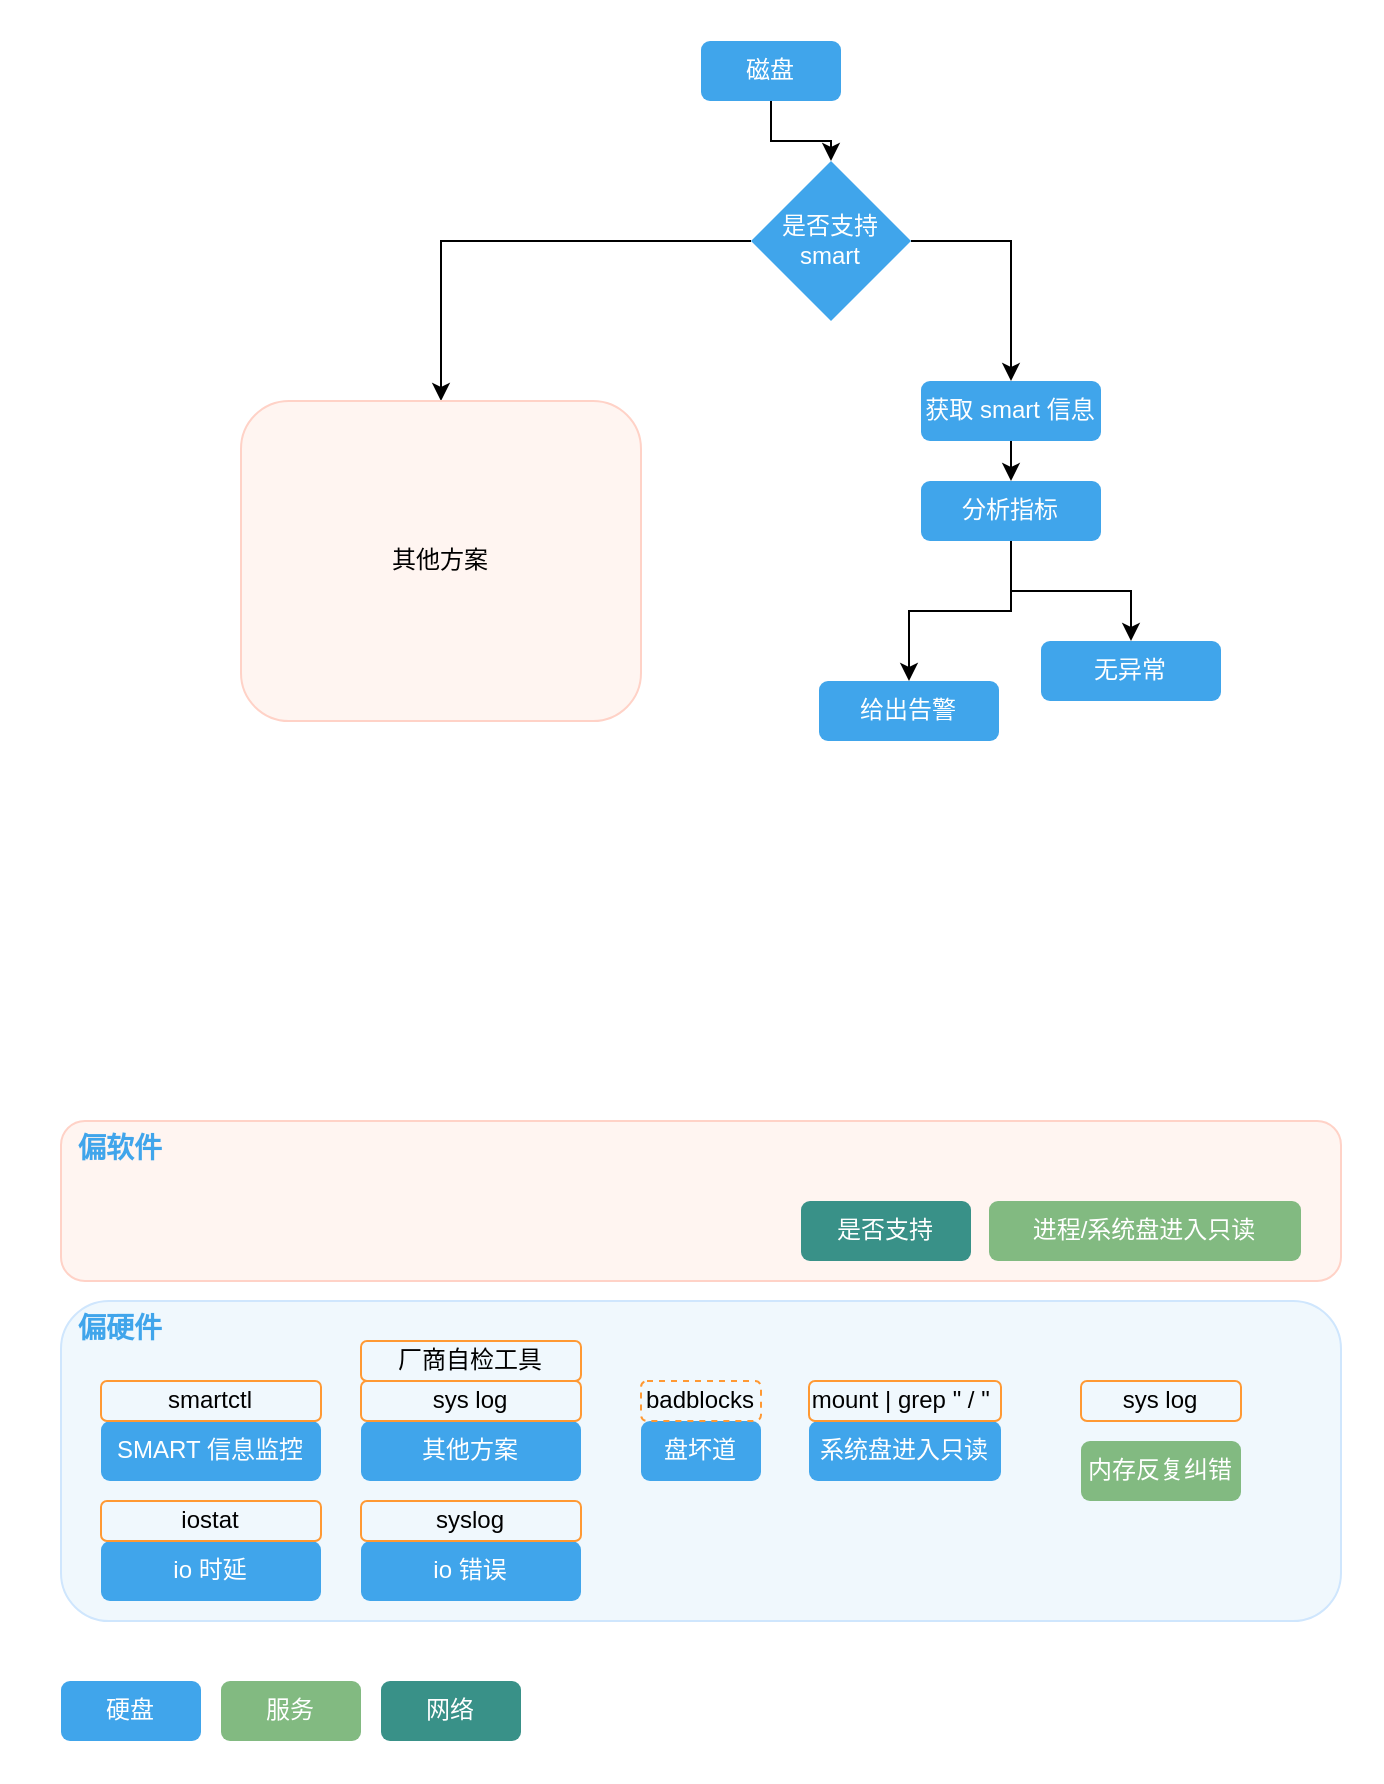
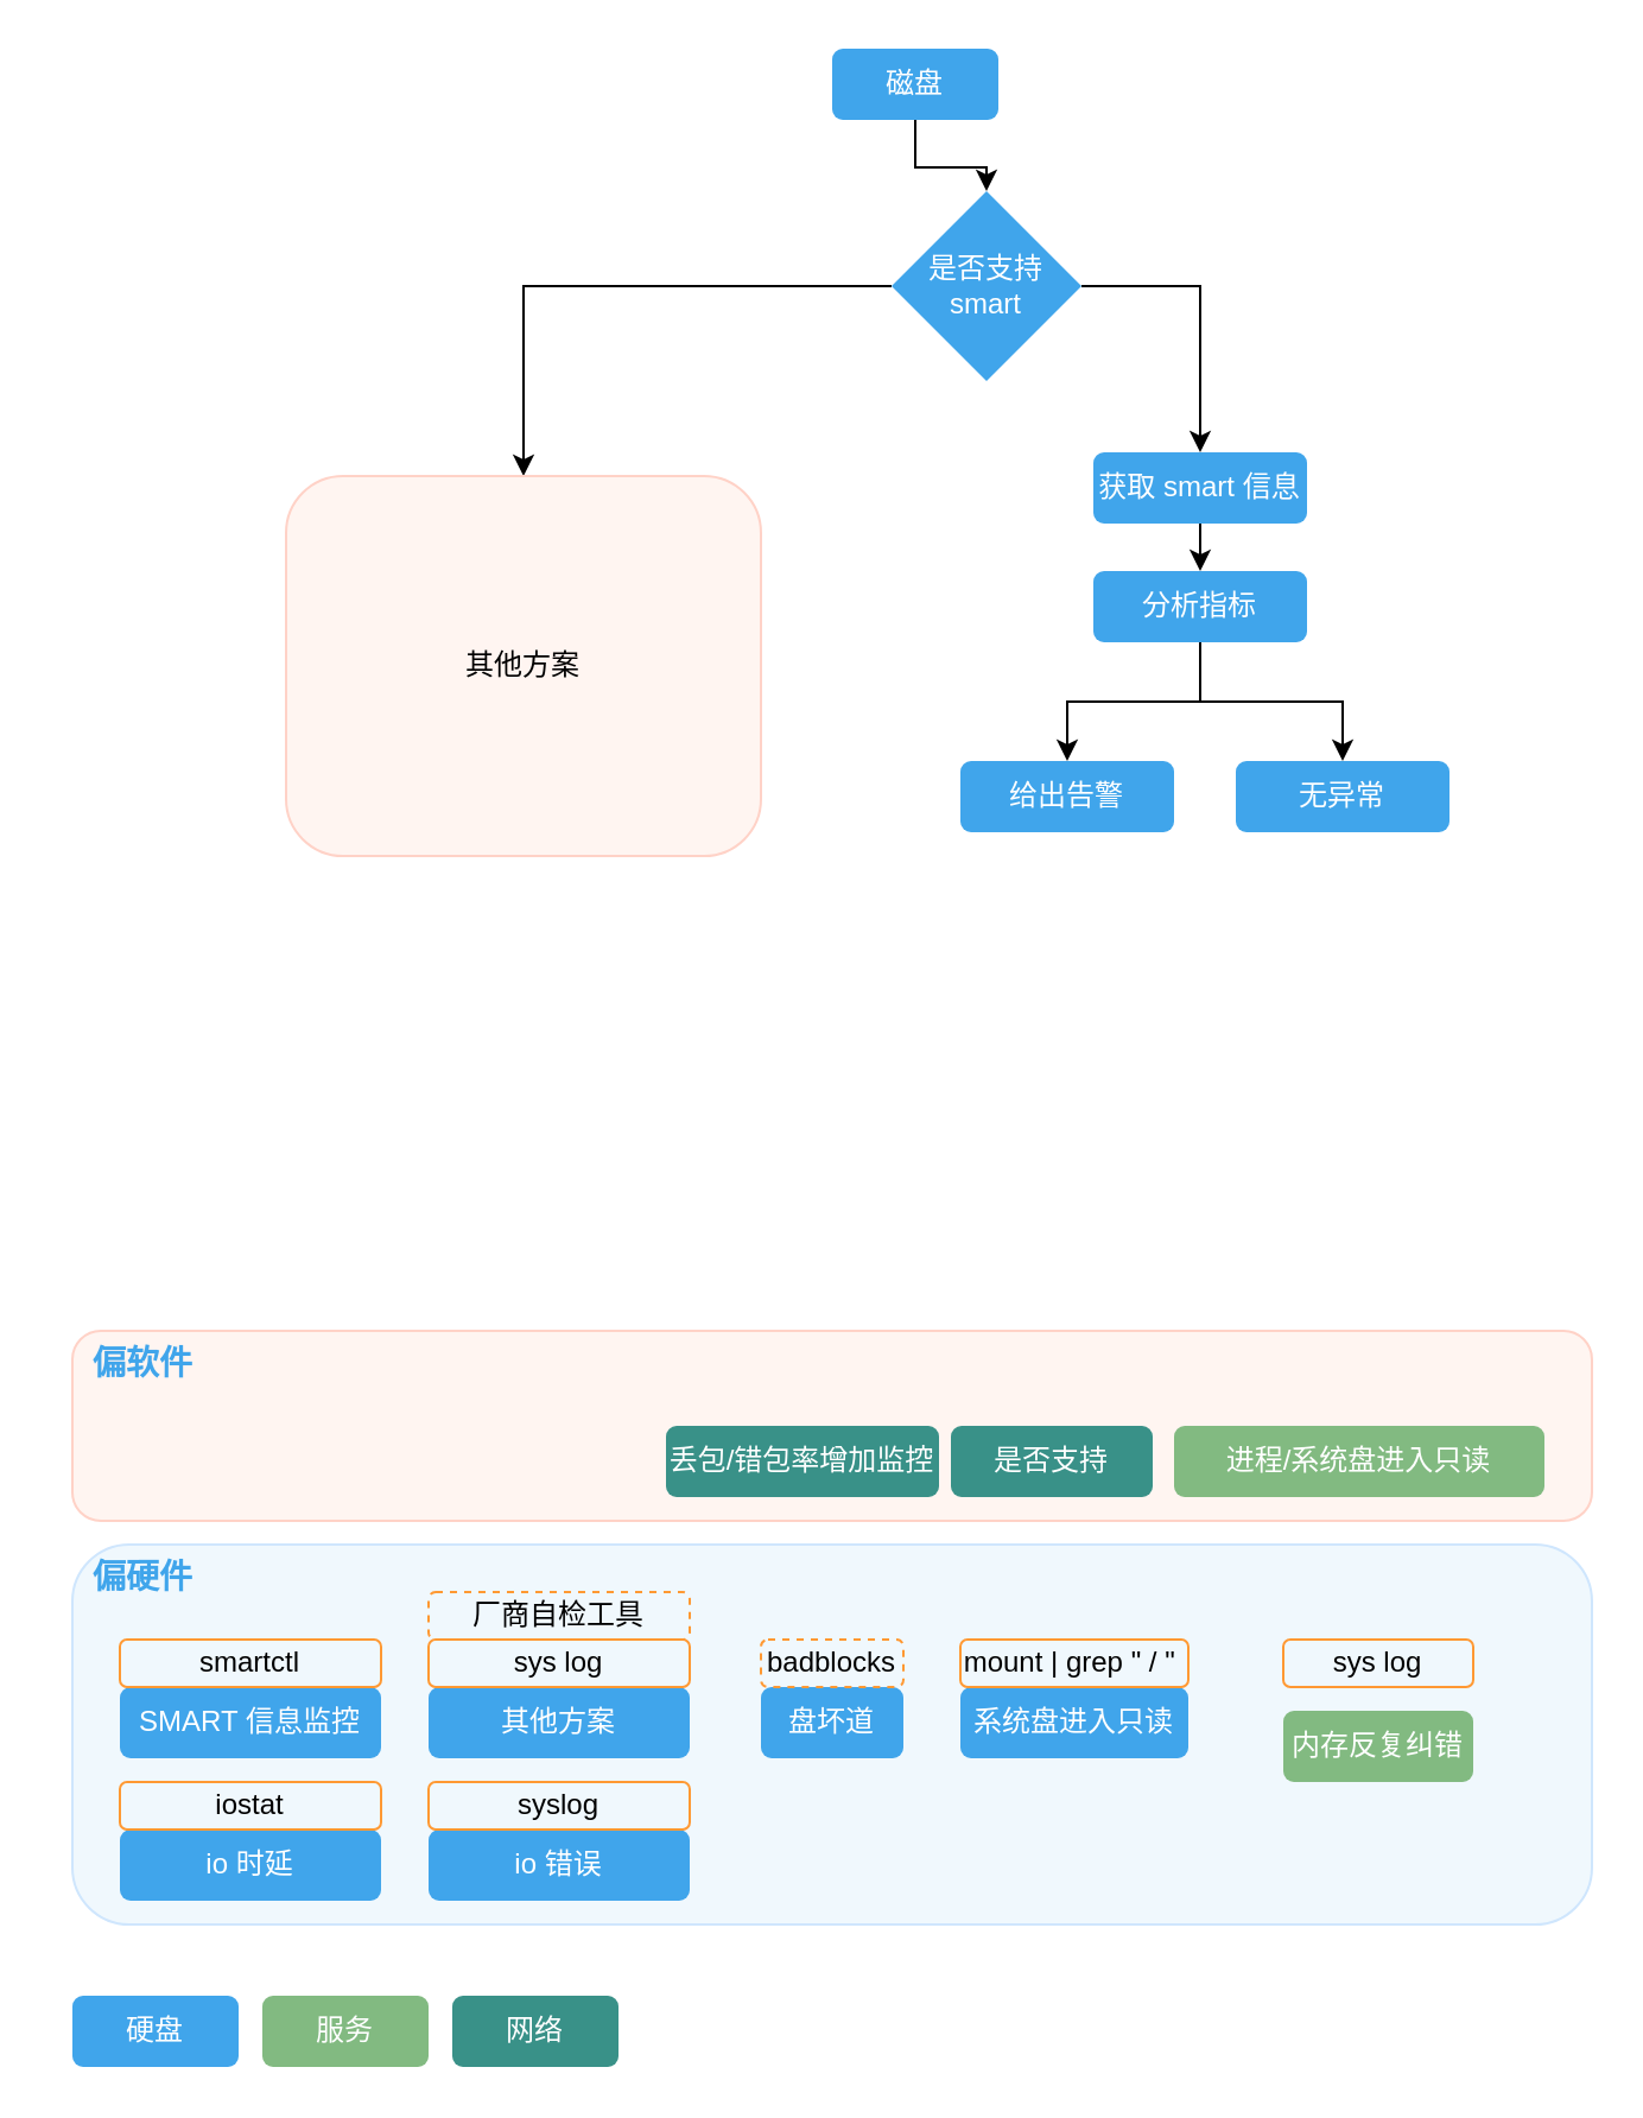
- <mxCell id="13" value="给出告警" style="rounded=1;whiteSpace=wrap;html=1;gradientColor=none;fillColor=#40A5EB;strokeColor=none;fontColor=#FFFFFF;" vertex="1" parent="1"><mxGeometry x="409" y="340" width="90" height="30" as="geometry" /></mxCell>
+ <mxCell id="13" value="给出告警" style="rounded=1;whiteSpace=wrap;html=1;gradientColor=none;fillColor=#40A5EB;strokeColor=none;fontColor=#FFFFFF;" vertex="1" parent="1"><mxGeometry x="404" y="320" width="90" height="30" as="geometry" /></mxCell>
+ <mxCell id="30" value="丢包/错包率增加监控" style="rounded=1;whiteSpace=wrap;html=1;gradientColor=none;fillColor=#399188;strokeColor=none;fontColor=#FFFFFF;" vertex="1" parent="1"><mxGeometry x="280" y="600" width="115" height="30" as="geometry" /></mxCell>
- <mxCell id="24" value="厂商自检工具" style="rounded=1;whiteSpace=wrap;html=1;fillColor=none;strokeColor=#FF9933;" vertex="1" parent="1"><mxGeometry x="180" y="670" width="110" height="20" as="geometry" /></mxCell>
+ <mxCell id="24" value="厂商自检工具" style="rounded=1;whiteSpace=wrap;html=1;fillColor=none;strokeColor=#FF9933;dashed=1;" vertex="1" parent="1"><mxGeometry x="180" y="670" width="110" height="20" as="geometry" /></mxCell>
